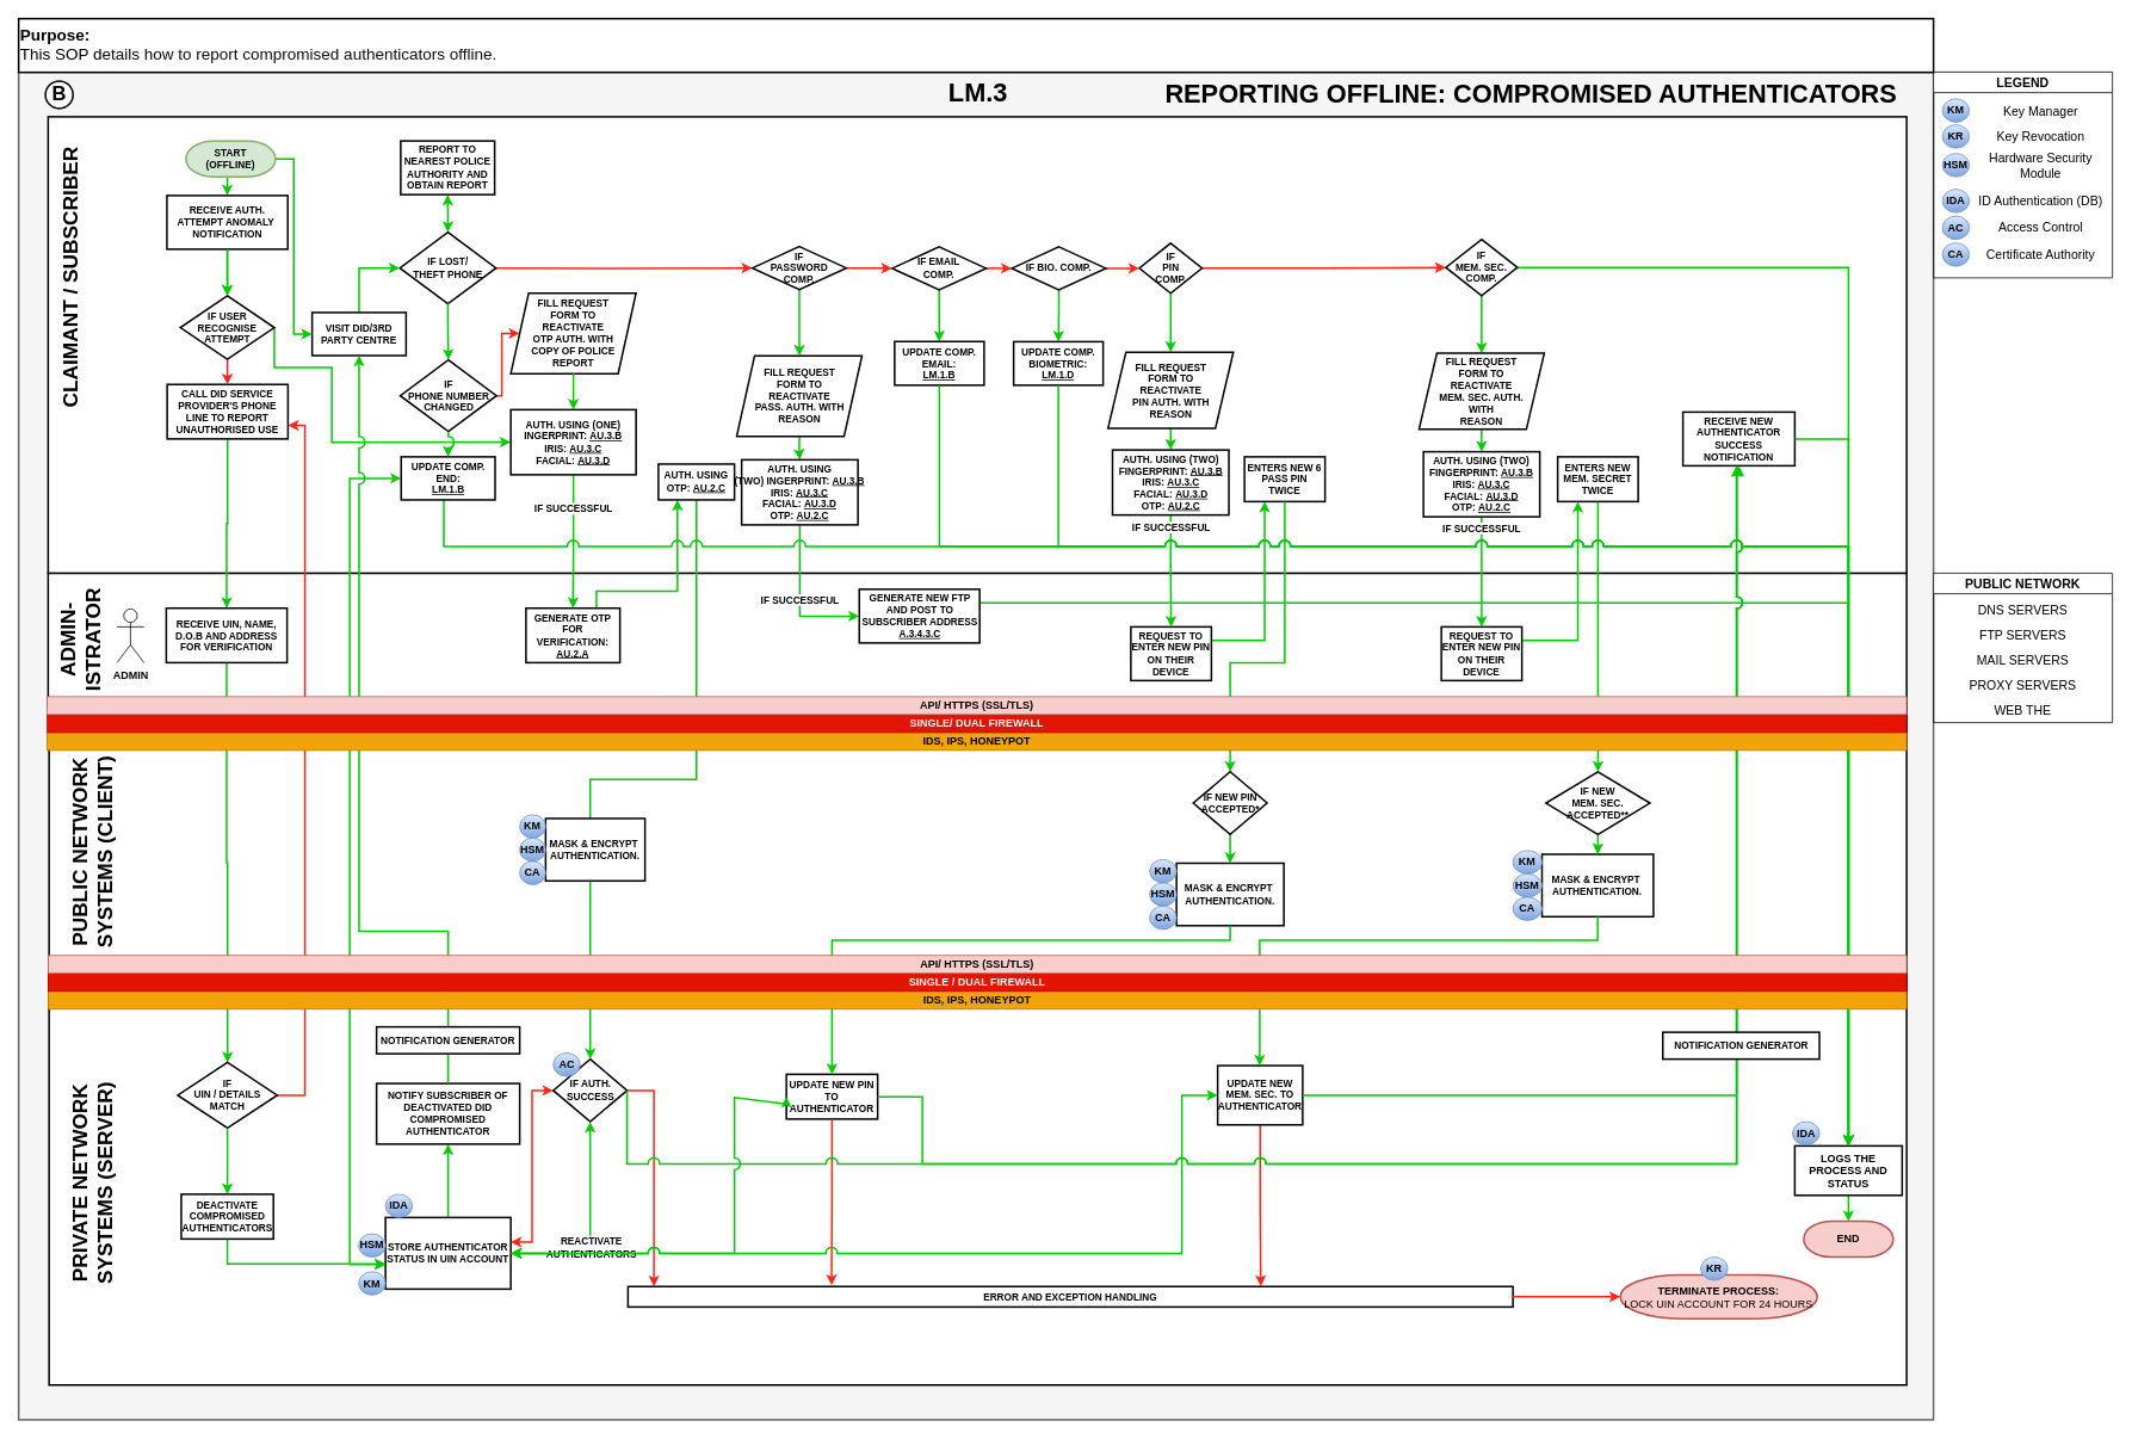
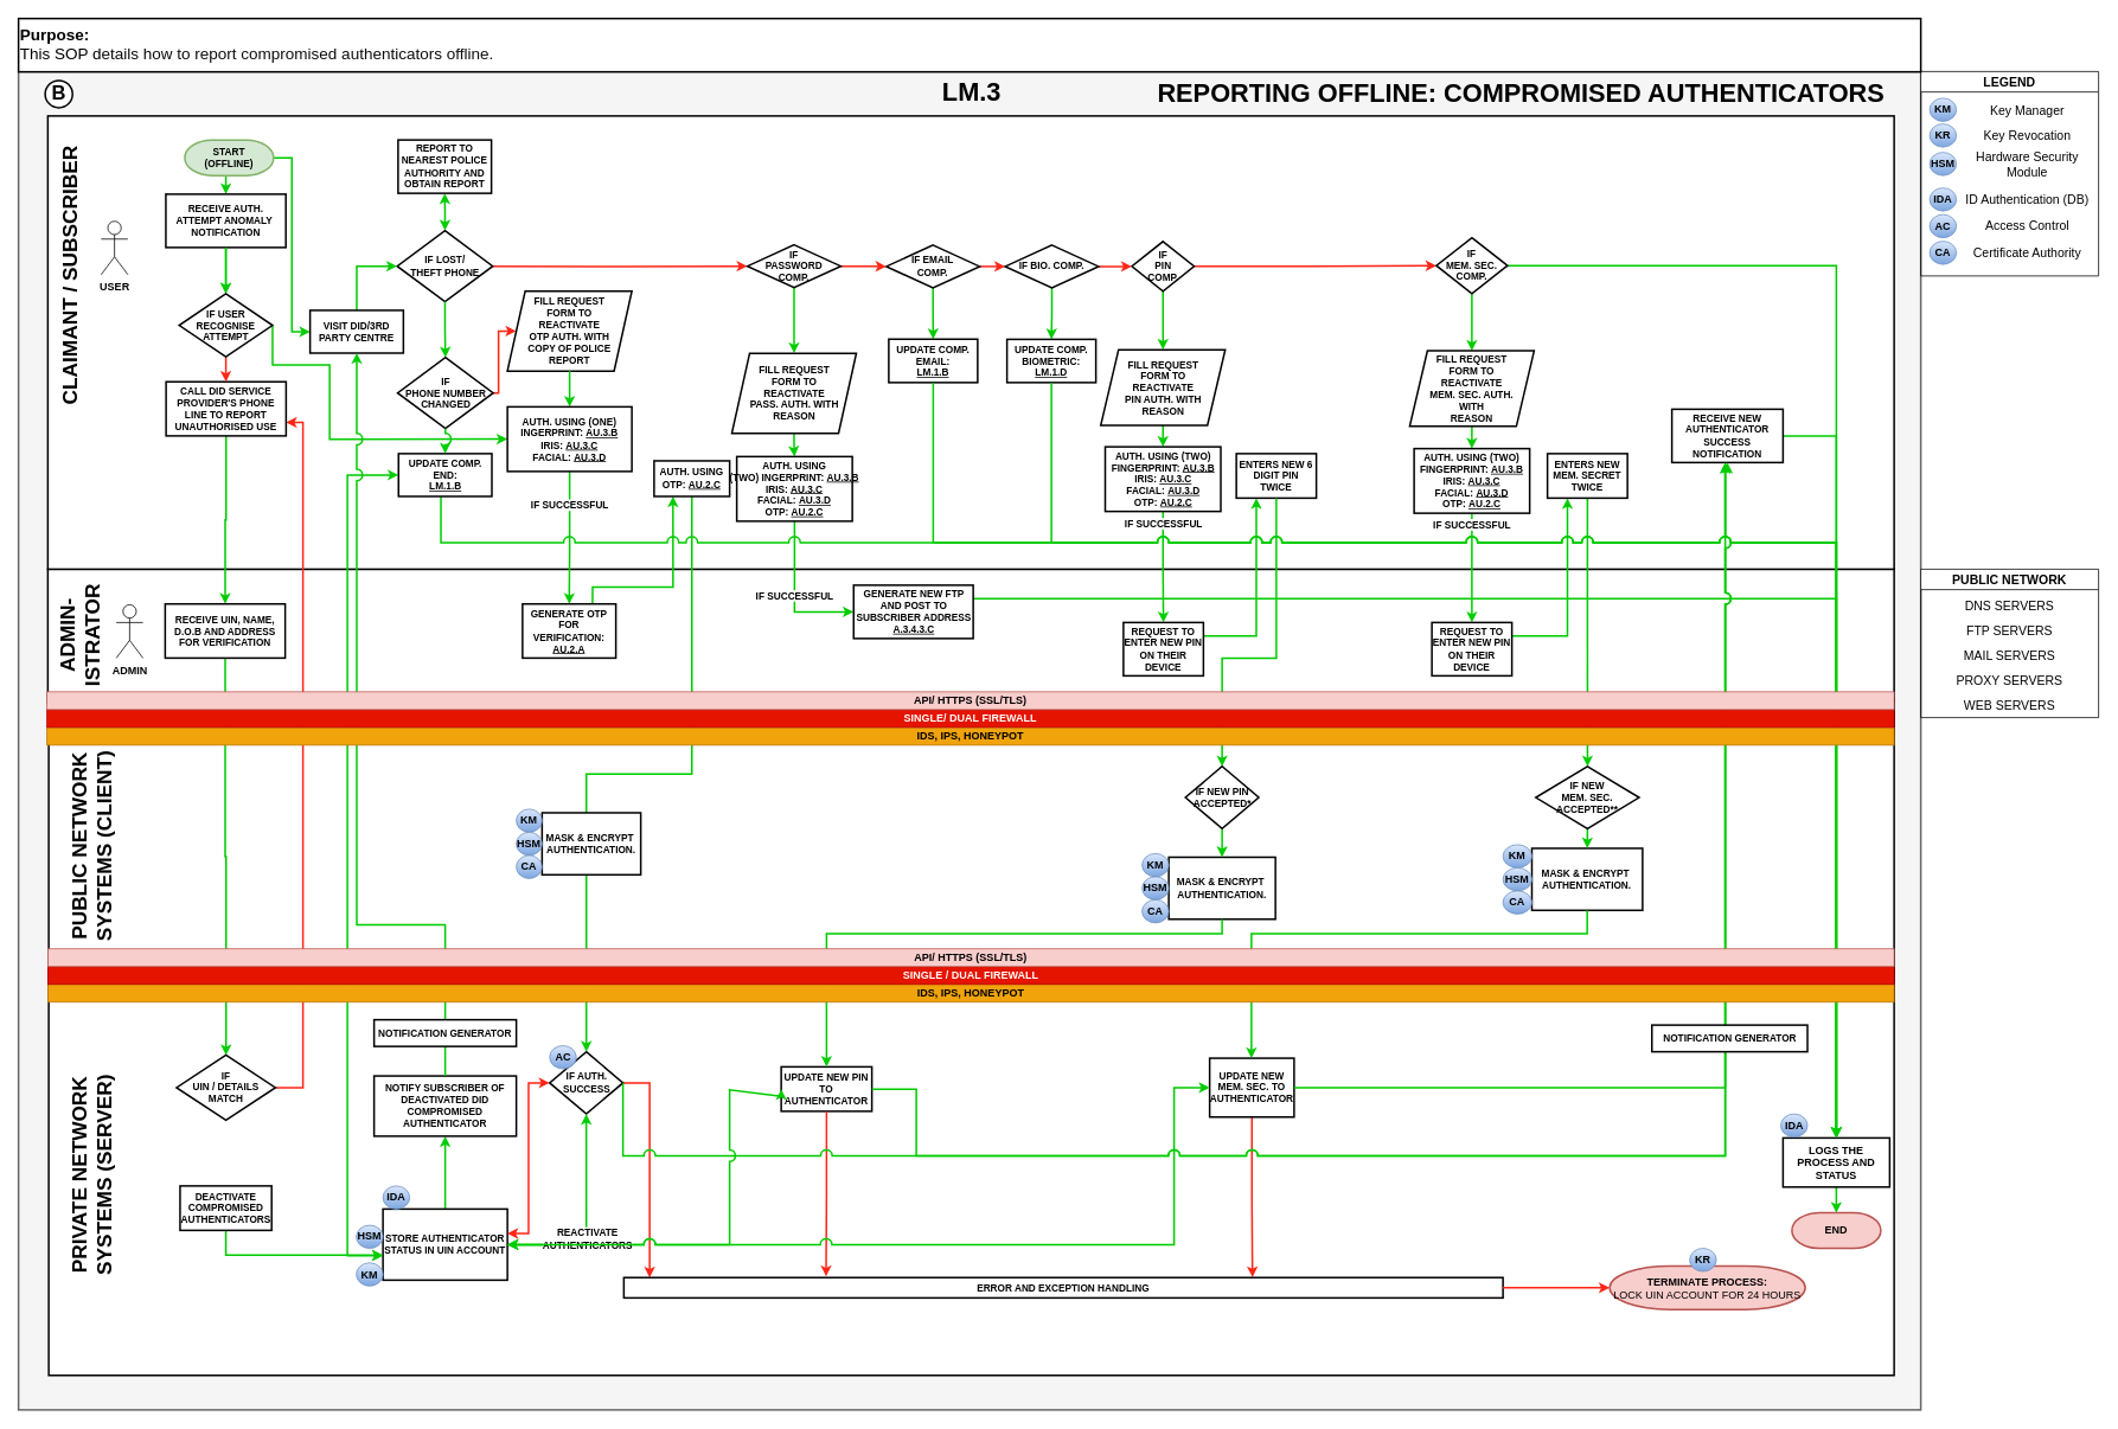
+ <mxCell id="32" value="USER" style="shape=umlActor;verticalLabelPosition=bottom;verticalAlign=top;html=1;outlineConnect=0;fontStyle=1" parent="1" vertex="1"><mxGeometry x="113" y="248.5" width="30" height="60" as="geometry" /></mxCell>
- <mxCell id="141" value="&lt;span style=&quot;border-color: var(--border-color);&quot;&gt;ENTERS NEW 6 PASS PIN TWICE&lt;br&gt;&lt;/span&gt;" style="rounded=0;whiteSpace=wrap;html=1;fontStyle=1;strokeWidth=2;fontSize=11;shape=label;" parent="1" vertex="1"><mxGeometry x="1390" y="510" width="90" height="50" as="geometry" /></mxCell>
+ <mxCell id="141" value="&lt;span style=&quot;border-color: var(--border-color);&quot;&gt;ENTERS NEW 6 DIGIT PIN TWICE&lt;br&gt;&lt;/span&gt;" style="rounded=0;whiteSpace=wrap;html=1;fontStyle=1;strokeWidth=2;fontSize=11;shape=label;" parent="1" vertex="1"><mxGeometry x="1390" y="510" width="90" height="50" as="geometry" /></mxCell>
- <mxCell id="30" value="WEB THE" style="text;html=1;strokeColor=none;fillColor=none;align=center;verticalAlign=middle;whiteSpace=wrap;rounded=0;fontSize=14;" parent="25" vertex="1"><mxGeometry y="139" width="200" height="28" as="geometry" /></mxCell>
+ <mxCell id="30" value="WEB SERVERS" style="text;html=1;strokeColor=none;fillColor=none;align=center;verticalAlign=middle;whiteSpace=wrap;rounded=0;fontSize=14;" parent="25" vertex="1"><mxGeometry y="139" width="200" height="28" as="geometry" /></mxCell>
- <mxCell id="152" value="" style="edgeStyle=orthogonalEdgeStyle;rounded=0;orthogonalLoop=1;jettySize=auto;html=1;exitX=0.5;exitY=1;exitDx=0;exitDy=0;strokeColor=#00CC00;fontStyle=1;strokeWidth=2;" parent="1" source="53" target="153" edge="1"><mxGeometry relative="1" as="geometry"><mxPoint x="253" y="1260" as="sourcePoint" /><mxPoint x="430" y="1412" as="targetPoint" /></mxGeometry></mxCell>
